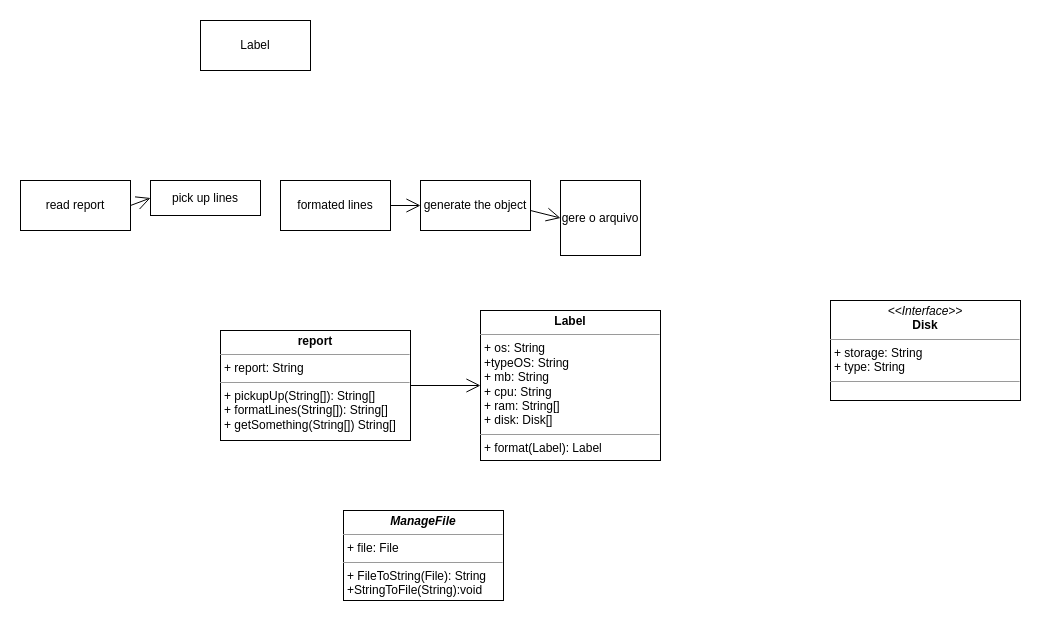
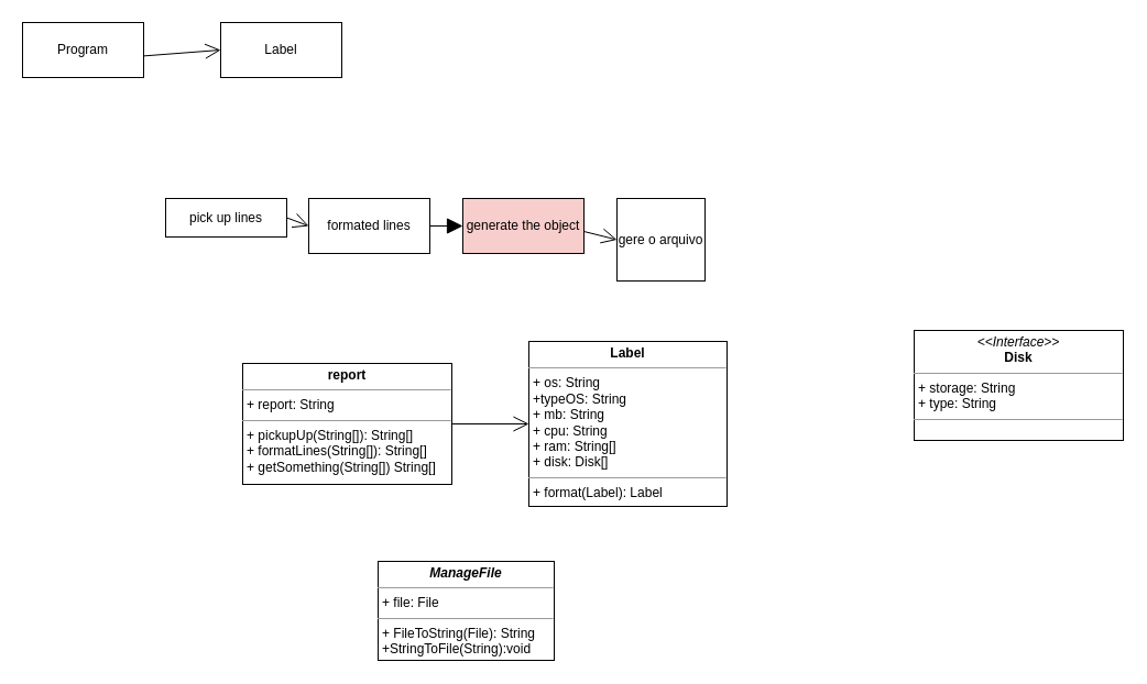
+ <mxCell id="3" value="Program" style="html=1;whiteSpace=wrap;" vertex="1" parent="1"><mxGeometry x="20" width="110" height="50" as="geometry" y="20" /></mxCell>
+ <mxCell id="4" value="" style="endArrow=open;endFill=1;endSize=12;html=1;rounded=0;exitX=1;exitY=0.608;exitDx=0;exitDy=0;exitPerimeter=0;entryX=0;entryY=0.5;entryDx=0;entryDy=0;" edge="1" parent="1" source="3" target="2"><mxGeometry width="160" relative="1" as="geometry"><mxPoint x="280" y="94.5" as="sourcePoint" /><mxPoint x="440" y="94.5" as="targetPoint" /></mxGeometry></mxCell>
+ <mxCell id="10" value="" style="endArrow=open;endFill=1;endSize=12;html=1;rounded=0;exitX=1;exitY=0.5;exitDx=0;exitDy=0;entryX=0;entryY=0.5;entryDx=0;entryDy=0;" edge="1" parent="1" source="6" target="7"><mxGeometry width="160" relative="1" as="geometry"><mxPoint x="140" y="215" as="sourcePoint" /><mxPoint x="270" y="215" as="targetPoint" /></mxGeometry></mxCell>
- <mxCell id="9" value="" style="endArrow=open;endFill=1;endSize=12;html=1;rounded=0;exitX=1;exitY=0.5;exitDx=0;exitDy=0;entryX=0;entryY=0.5;entryDx=0;entryDy=0;" edge="1" parent="1" source="5" target="6"><mxGeometry width="160" relative="1" as="geometry"><mxPoint x="125" y="260" as="sourcePoint" /><mxPoint x="285" y="260" as="targetPoint" /></mxGeometry></mxCell>
- <mxCell id="5" value="read report" style="html=1;whiteSpace=wrap;" vertex="1" parent="1"><mxGeometry x="20" y="180" width="110" height="50" as="geometry" /></mxCell>
- <mxCell id="11" value="" style="endArrow=open;endFill=1;endSize=12;html=1;rounded=0;exitX=1;exitY=0.5;exitDx=0;exitDy=0;entryX=0;entryY=0.5;entryDx=0;entryDy=0;" edge="1" parent="1" source="7" target="8"><mxGeometry width="160" relative="1" as="geometry"><mxPoint x="150" y="225" as="sourcePoint" /><mxPoint x="170" y="225" as="targetPoint" /></mxGeometry></mxCell>
+ <mxCell id="11" value="" style="endArrow=block;endFill=1;endSize=12;html=1;rounded=0;exitX=1;exitY=0.5;exitDx=0;exitDy=0;entryX=0;entryY=0.5;entryDx=0;entryDy=0;" edge="1" parent="1" source="7" target="8"><mxGeometry width="160" relative="1" as="geometry"><mxPoint x="150" y="225" as="sourcePoint" /><mxPoint x="170" y="225" as="targetPoint" /></mxGeometry></mxCell>
- <mxCell id="8" value="generate the object" style="html=1;whiteSpace=wrap;" vertex="1" parent="1"><mxGeometry x="420" y="180" width="110" height="50" as="geometry" /></mxCell>
+ <mxCell id="8" value="generate the object" style="html=1;whiteSpace=wrap;fillColor=#f8cecc;" vertex="1" parent="1"><mxGeometry x="420" y="180" width="110" height="50" as="geometry" /></mxCell>
